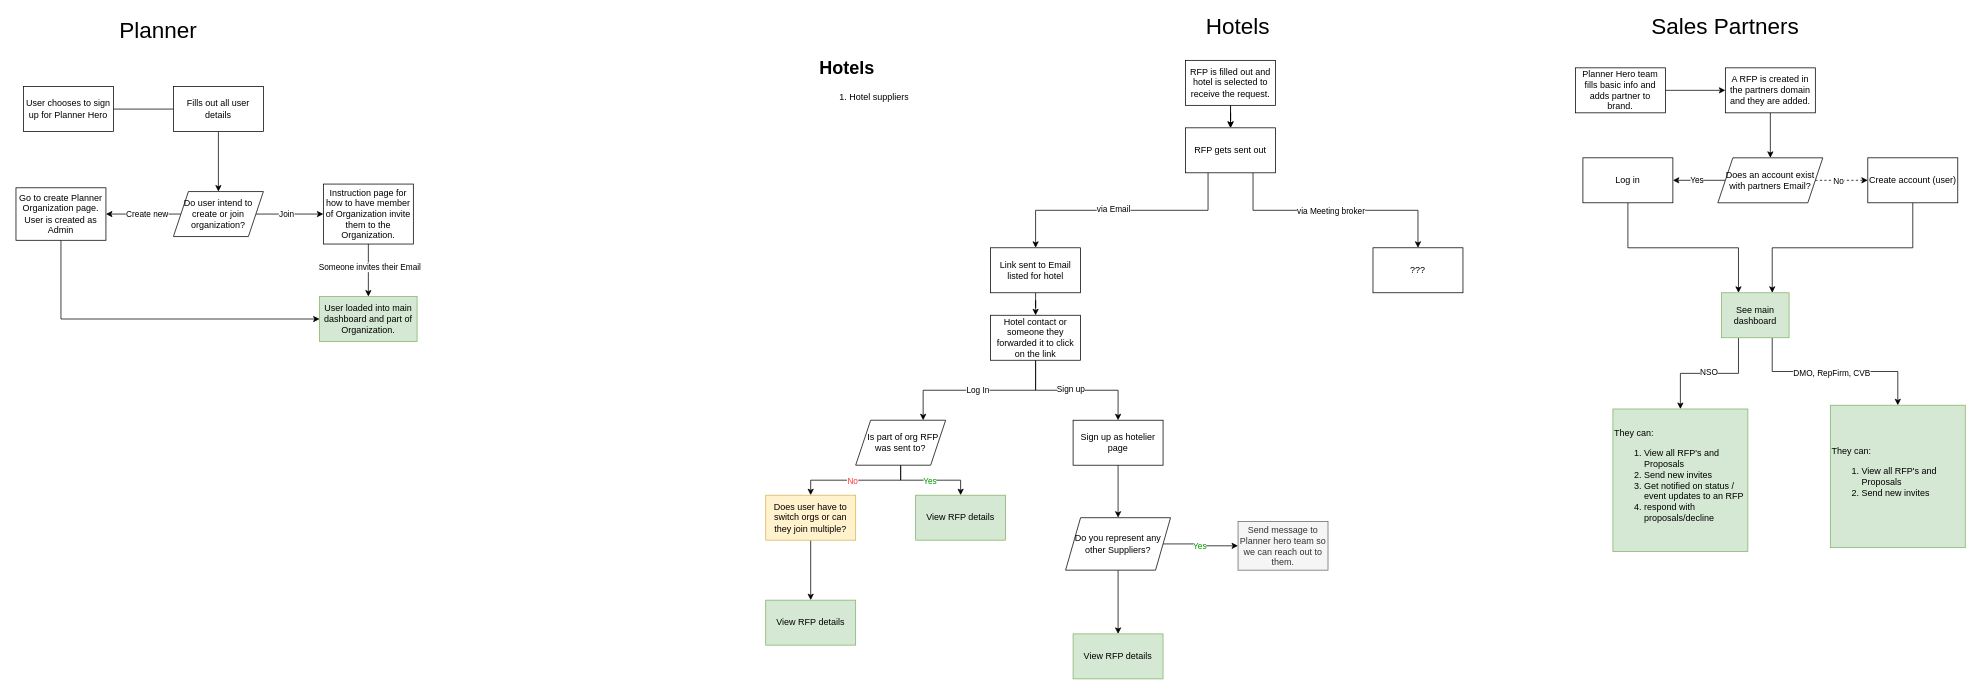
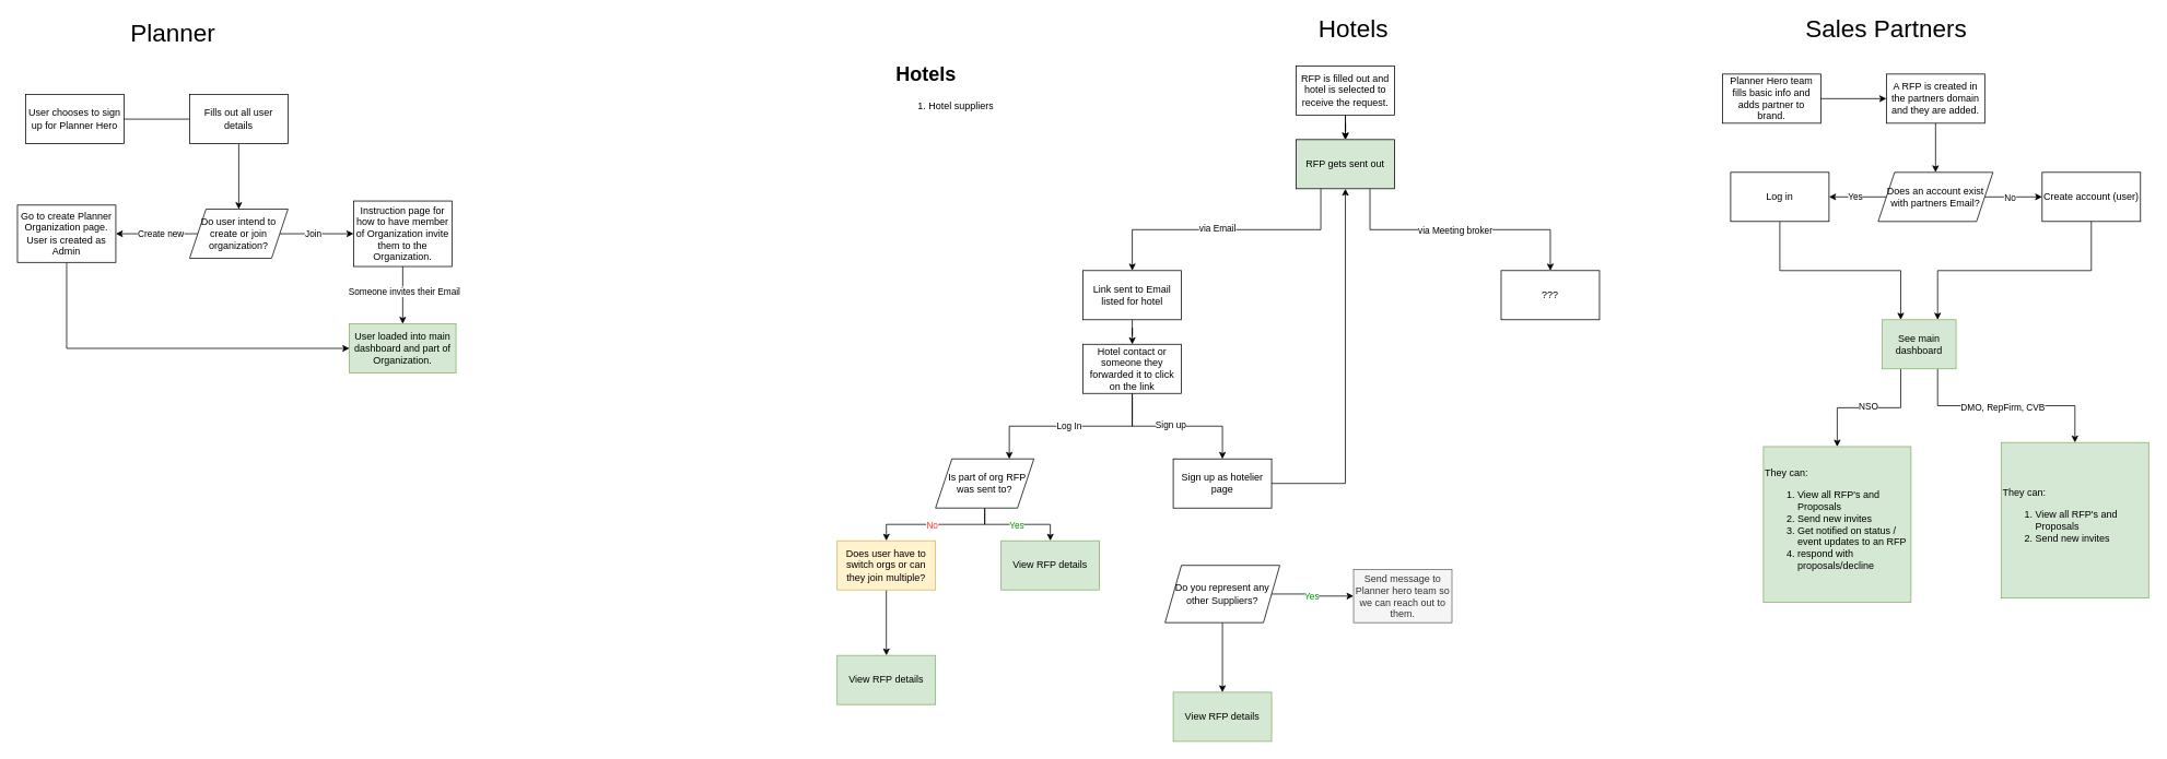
- <mxCell id="41" value="RFP gets sent out" style="whiteSpace=wrap;html=1;rounded=0;" vertex="1" parent="1"><mxGeometry x="1580" y="170" width="120" height="60" as="geometry" /></mxCell>
+ <mxCell id="41" value="RFP gets sent out" style="whiteSpace=wrap;html=1;rounded=0;fillColor=#d5e8d4;" vertex="1" parent="1"><mxGeometry x="1580" y="170" width="120" height="60" as="geometry" /></mxCell>
- <mxCell id="8" value="" style="edgeStyle=orthogonalEdgeStyle;rounded=0;orthogonalLoop=1;jettySize=auto;html=1;dashed=1;" edge="1" parent="1" source="12" target="14"><mxGeometry relative="1" as="geometry" /></mxCell>
+ <mxCell id="8" value="" style="edgeStyle=orthogonalEdgeStyle;rounded=0;orthogonalLoop=1;jettySize=auto;html=1;" edge="1" parent="1" source="12" target="14"><mxGeometry relative="1" as="geometry" /></mxCell>
- <mxCell id="50" value="" style="edgeStyle=orthogonalEdgeStyle;rounded=0;orthogonalLoop=1;jettySize=auto;html=1;" edge="1" parent="1" source="51" target="63"><mxGeometry relative="1" as="geometry" /></mxCell>
+ <mxCell id="50" value="" style="edgeStyle=orthogonalEdgeStyle;rounded=0;orthogonalLoop=1;jettySize=auto;html=1;" edge="1" parent="1" source="51" target="41"><mxGeometry relative="1" as="geometry" /></mxCell>
